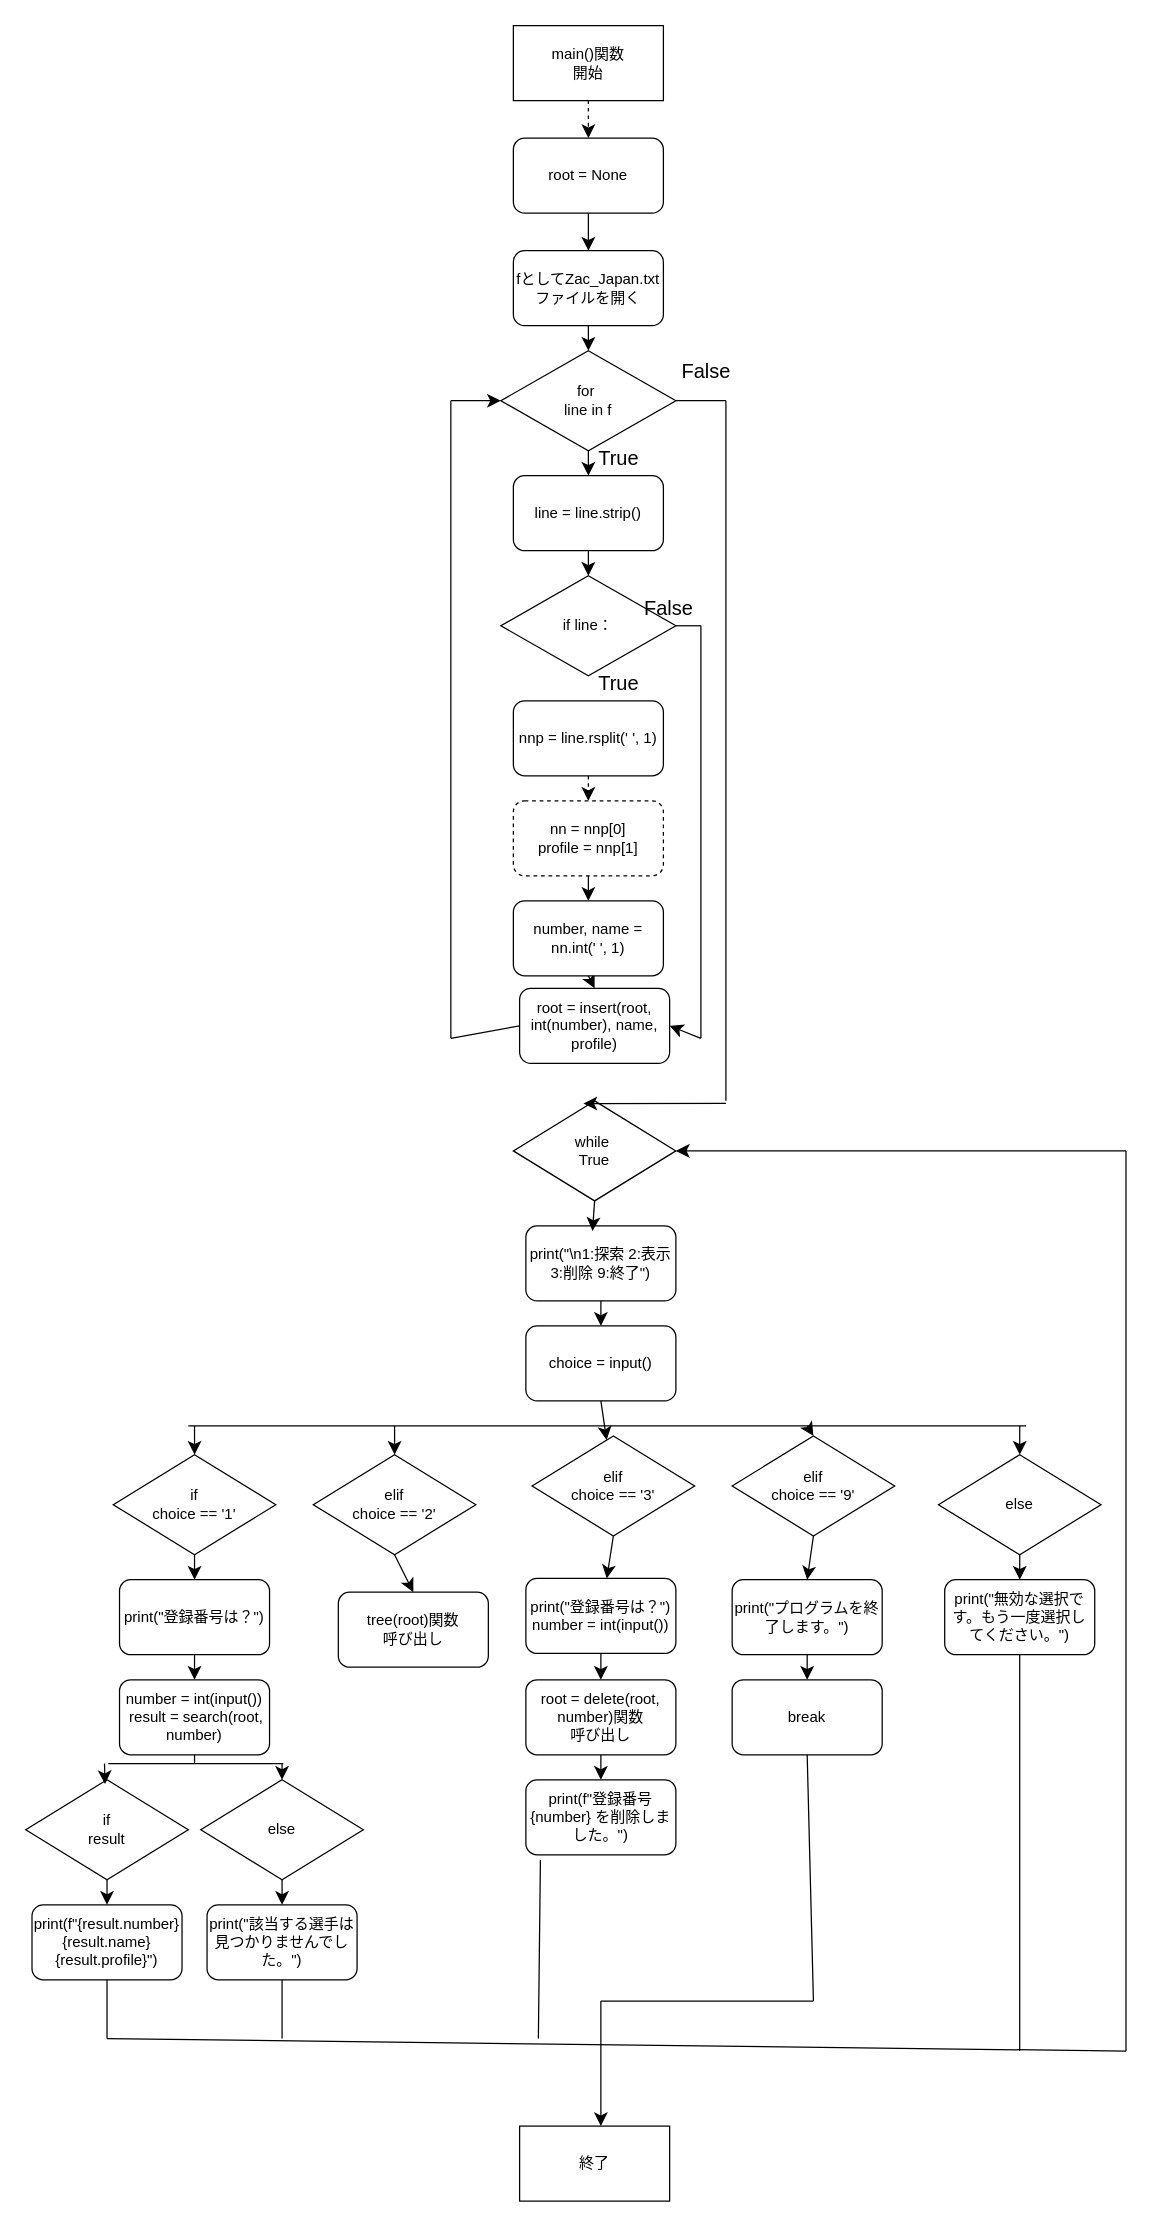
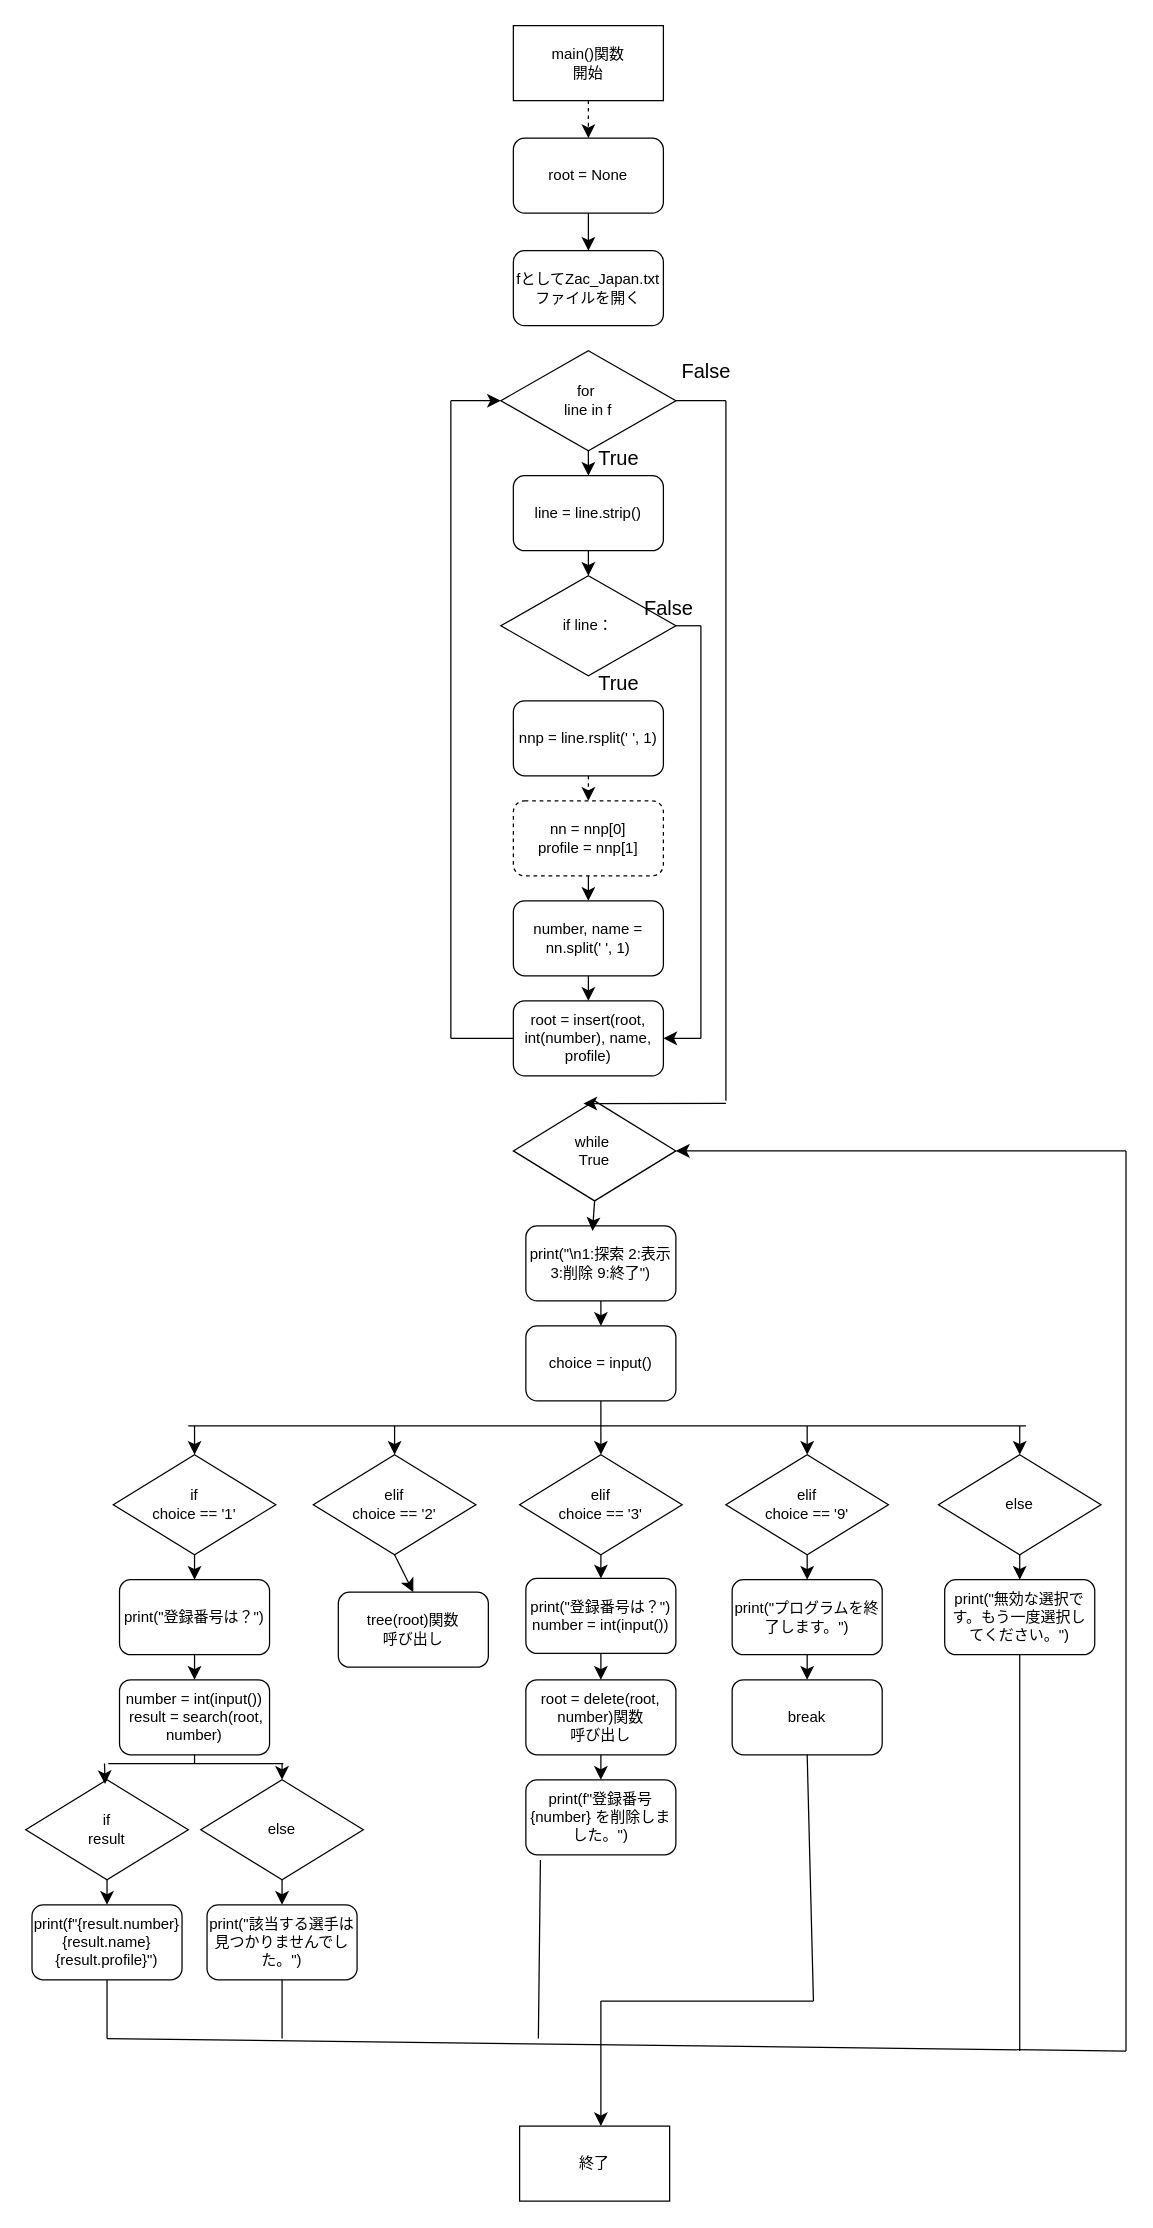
- <mxCell id="6" style="edgeStyle=none;curved=1;rounded=0;orthogonalLoop=1;jettySize=auto;html=1;exitX=0.5;exitY=1;exitDx=0;exitDy=0;entryX=0.5;entryY=0;entryDx=0;entryDy=0;fontSize=12;startSize=8;endSize=8;" edge="1" parent="1" source="7" target="11"><mxGeometry relative="1" as="geometry" /></mxCell>
- <mxCell id="18" value="number, name = nn.int(' ', 1)" style="rounded=1;whiteSpace=wrap;html=1;" vertex="1" parent="1"><mxGeometry y="720" width="120" height="60" as="geometry" x="410" /></mxCell>
+ <mxCell id="18" value="number, name = nn.split(' ', 1)" style="rounded=1;whiteSpace=wrap;html=1;" vertex="1" parent="1"><mxGeometry y="720" width="120" height="60" as="geometry" x="410" /></mxCell>
- <mxCell id="19" value="root = insert(root, int(number), name, profile)" style="rounded=1;whiteSpace=wrap;html=1;" vertex="1" parent="1"><mxGeometry x="415" y="790" width="120" height="60" as="geometry" /></mxCell>
+ <mxCell id="19" value="root = insert(root, int(number), name, profile)" style="rounded=1;whiteSpace=wrap;html=1;" vertex="1" parent="1"><mxGeometry y="800" width="120" height="60" as="geometry" x="410" /></mxCell>
- <mxCell id="34" value="elif&lt;div&gt;choice == '3'&lt;br&gt;&lt;/div&gt;" style="rhombus;whiteSpace=wrap;html=1;" vertex="1" parent="1"><mxGeometry x="425" y="1148" width="130" height="80" as="geometry" /></mxCell>
+ <mxCell id="34" value="elif&lt;div&gt;choice == '3'&lt;br&gt;&lt;/div&gt;" style="rhombus;whiteSpace=wrap;html=1;" vertex="1" parent="1"><mxGeometry x="415" y="1163" width="130" height="80" as="geometry" /></mxCell>
- <mxCell id="32" value="elif&lt;div&gt;choice == '9'&lt;br&gt;&lt;/div&gt;" style="rhombus;whiteSpace=wrap;html=1;" vertex="1" parent="1"><mxGeometry x="585" y="1148" width="130" height="80" as="geometry" /></mxCell>
+ <mxCell id="32" value="elif&lt;div&gt;choice == '9'&lt;br&gt;&lt;/div&gt;" style="rhombus;whiteSpace=wrap;html=1;" vertex="1" parent="1"><mxGeometry x="580" y="1163" width="130" height="80" as="geometry" /></mxCell>
